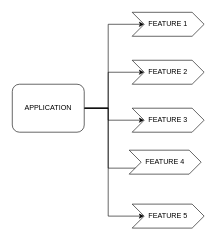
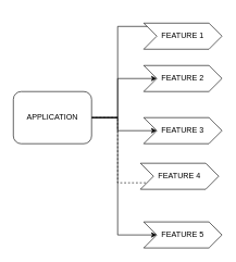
- <mxCell id="8" value="FEATURE 1" style="shape=step;perimeter=stepPerimeter;whiteSpace=wrap;html=1;fixedSize=1;" vertex="1" parent="1"><mxGeometry x="220" y="20" width="120" height="40" as="geometry" /></mxCell>
+ <mxCell id="8" value="FEATURE 1" style="shape=step;perimeter=stepPerimeter;whiteSpace=wrap;html=1;fixedSize=1;" vertex="1" parent="1"><mxGeometry x="220" y="35" width="120" height="40" as="geometry" /></mxCell>
- <mxCell id="5" style="edgeStyle=orthogonalEdgeStyle;rounded=0;orthogonalLoop=1;jettySize=auto;html=1;entryX=0;entryY=0.5;entryDx=0;entryDy=0;" edge="1" parent="1" source="7" target="11"><mxGeometry relative="1" as="geometry"><Array as="points"><mxPoint x="180" y="180" /><mxPoint x="180" y="280" /></Array></mxGeometry></mxCell>
+ <mxCell id="5" style="edgeStyle=orthogonalEdgeStyle;rounded=0;orthogonalLoop=1;jettySize=auto;html=1;entryX=0;entryY=0.5;entryDx=0;entryDy=0;dashed=1;" edge="1" parent="1" source="7" target="11"><mxGeometry relative="1" as="geometry"><Array as="points"><mxPoint x="180" y="180" /><mxPoint x="180" y="280" /></Array></mxGeometry></mxCell>
